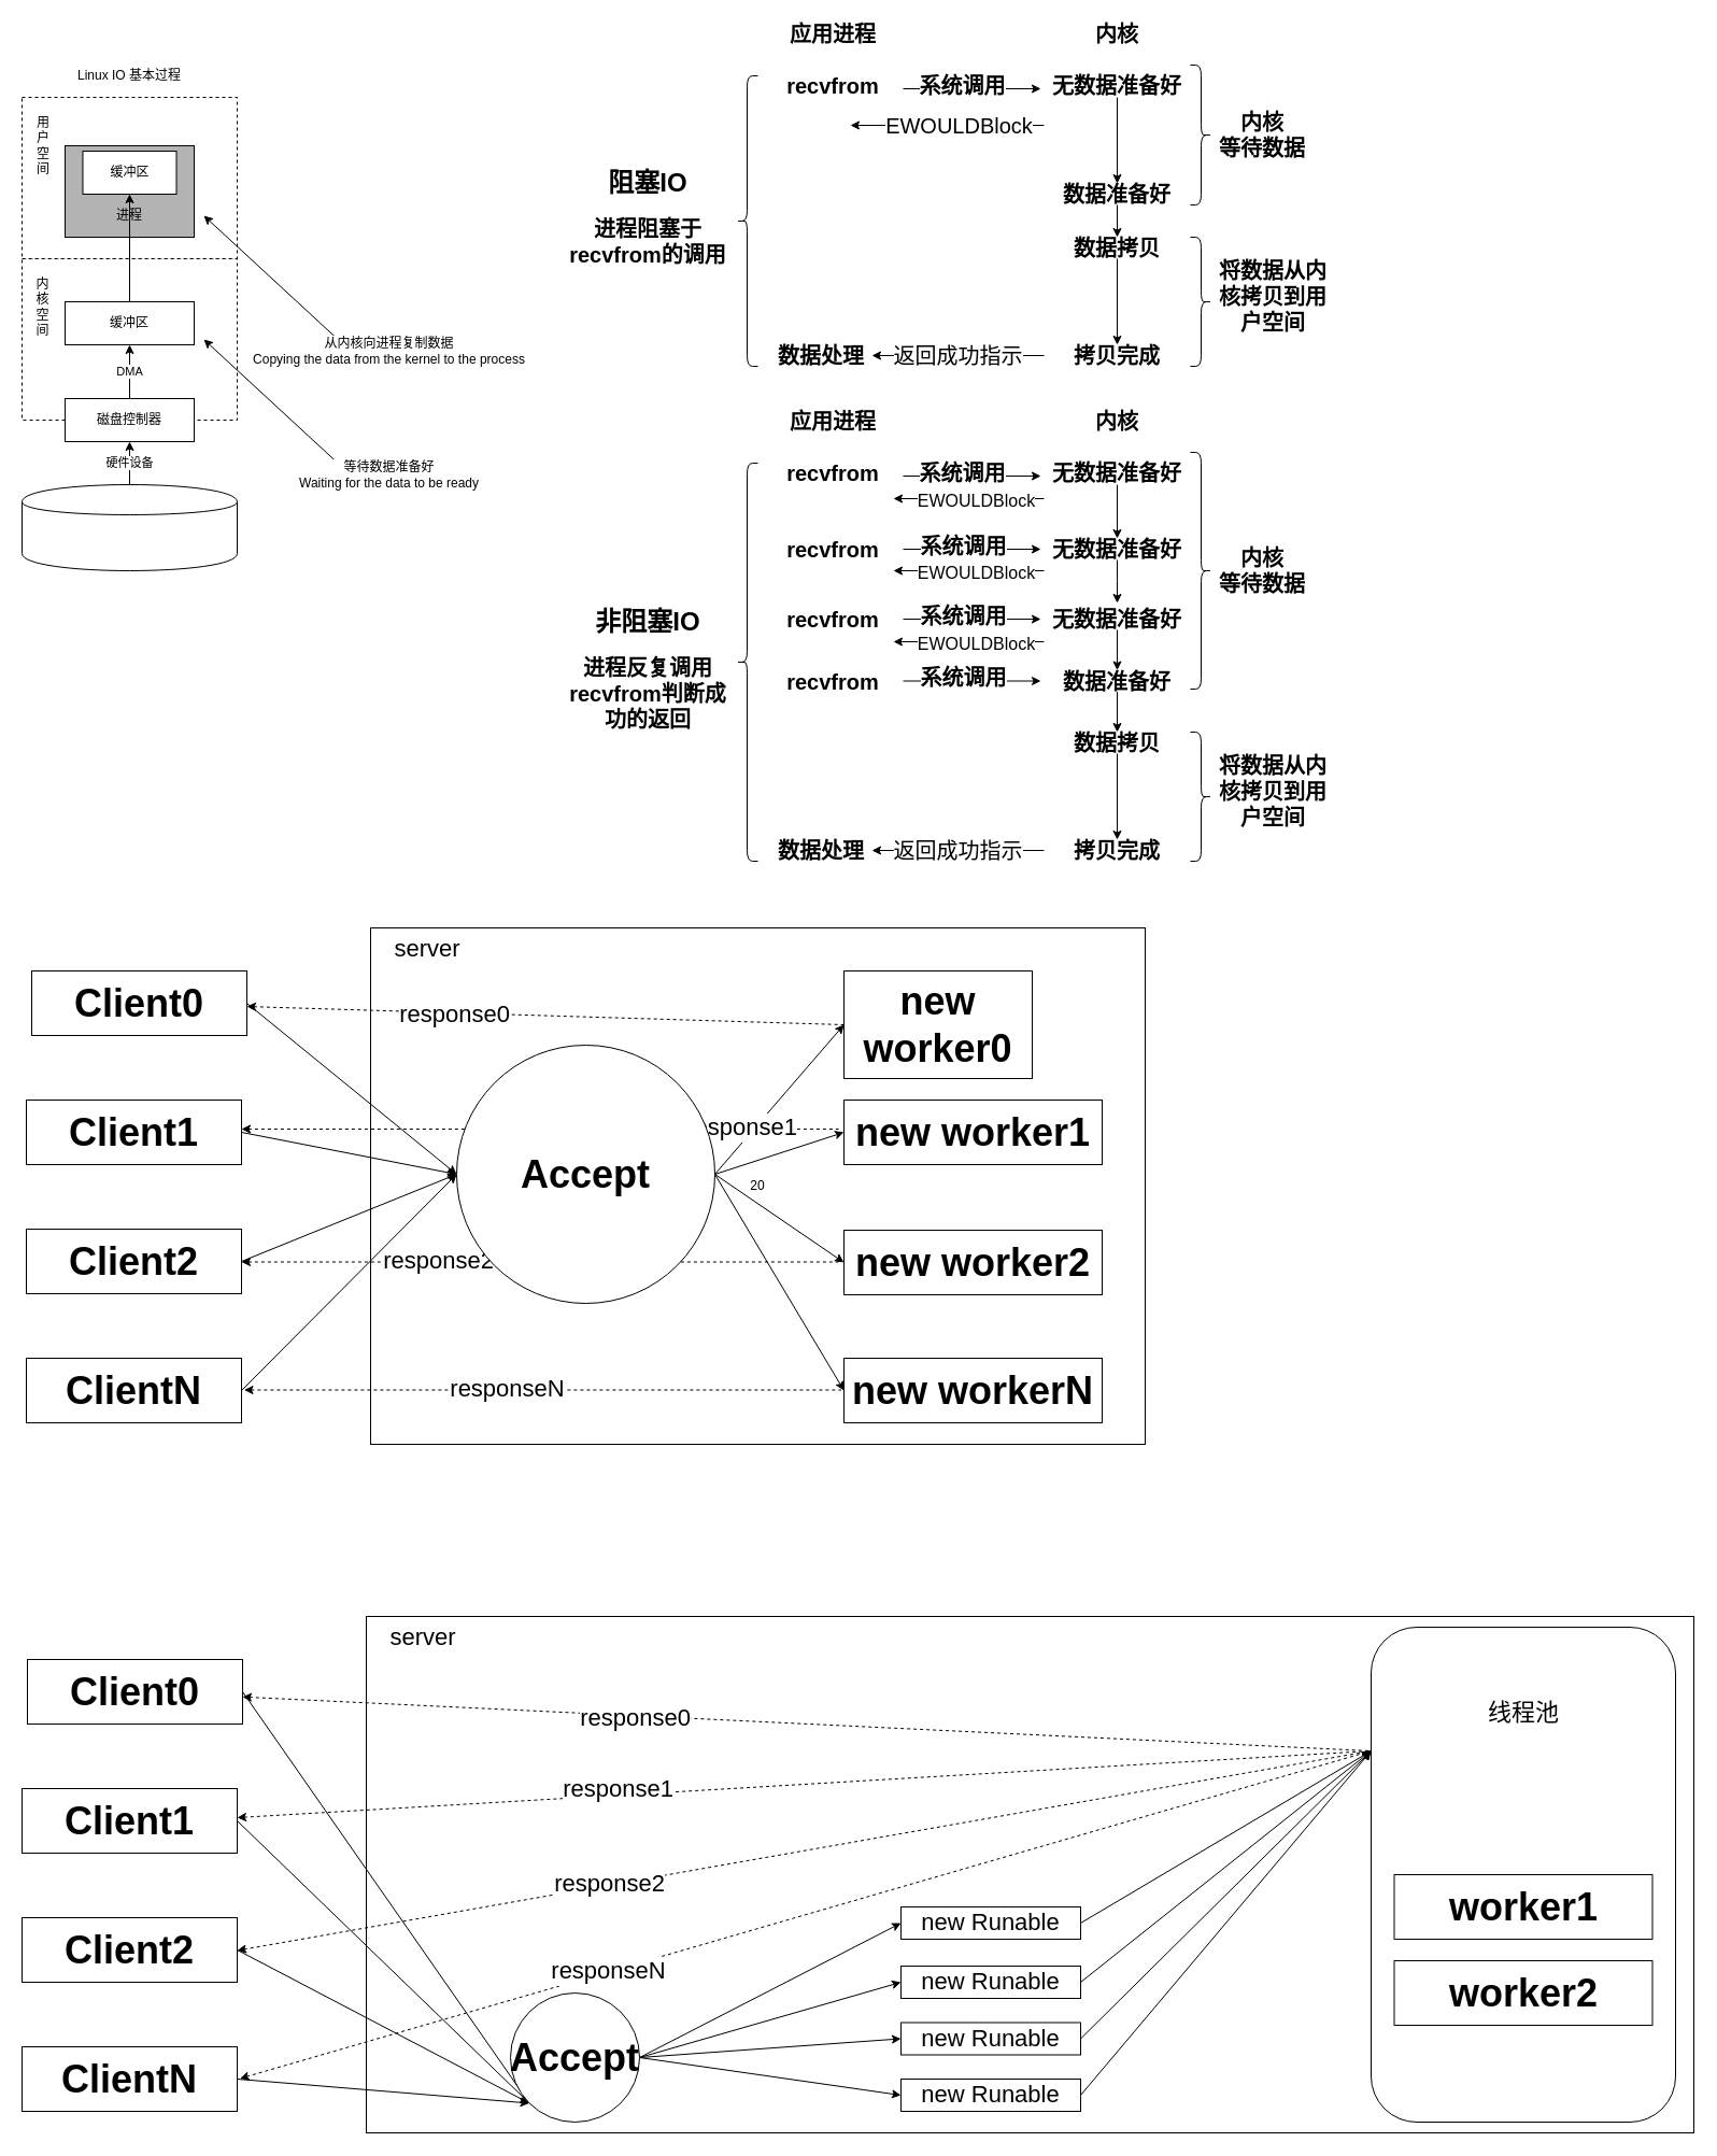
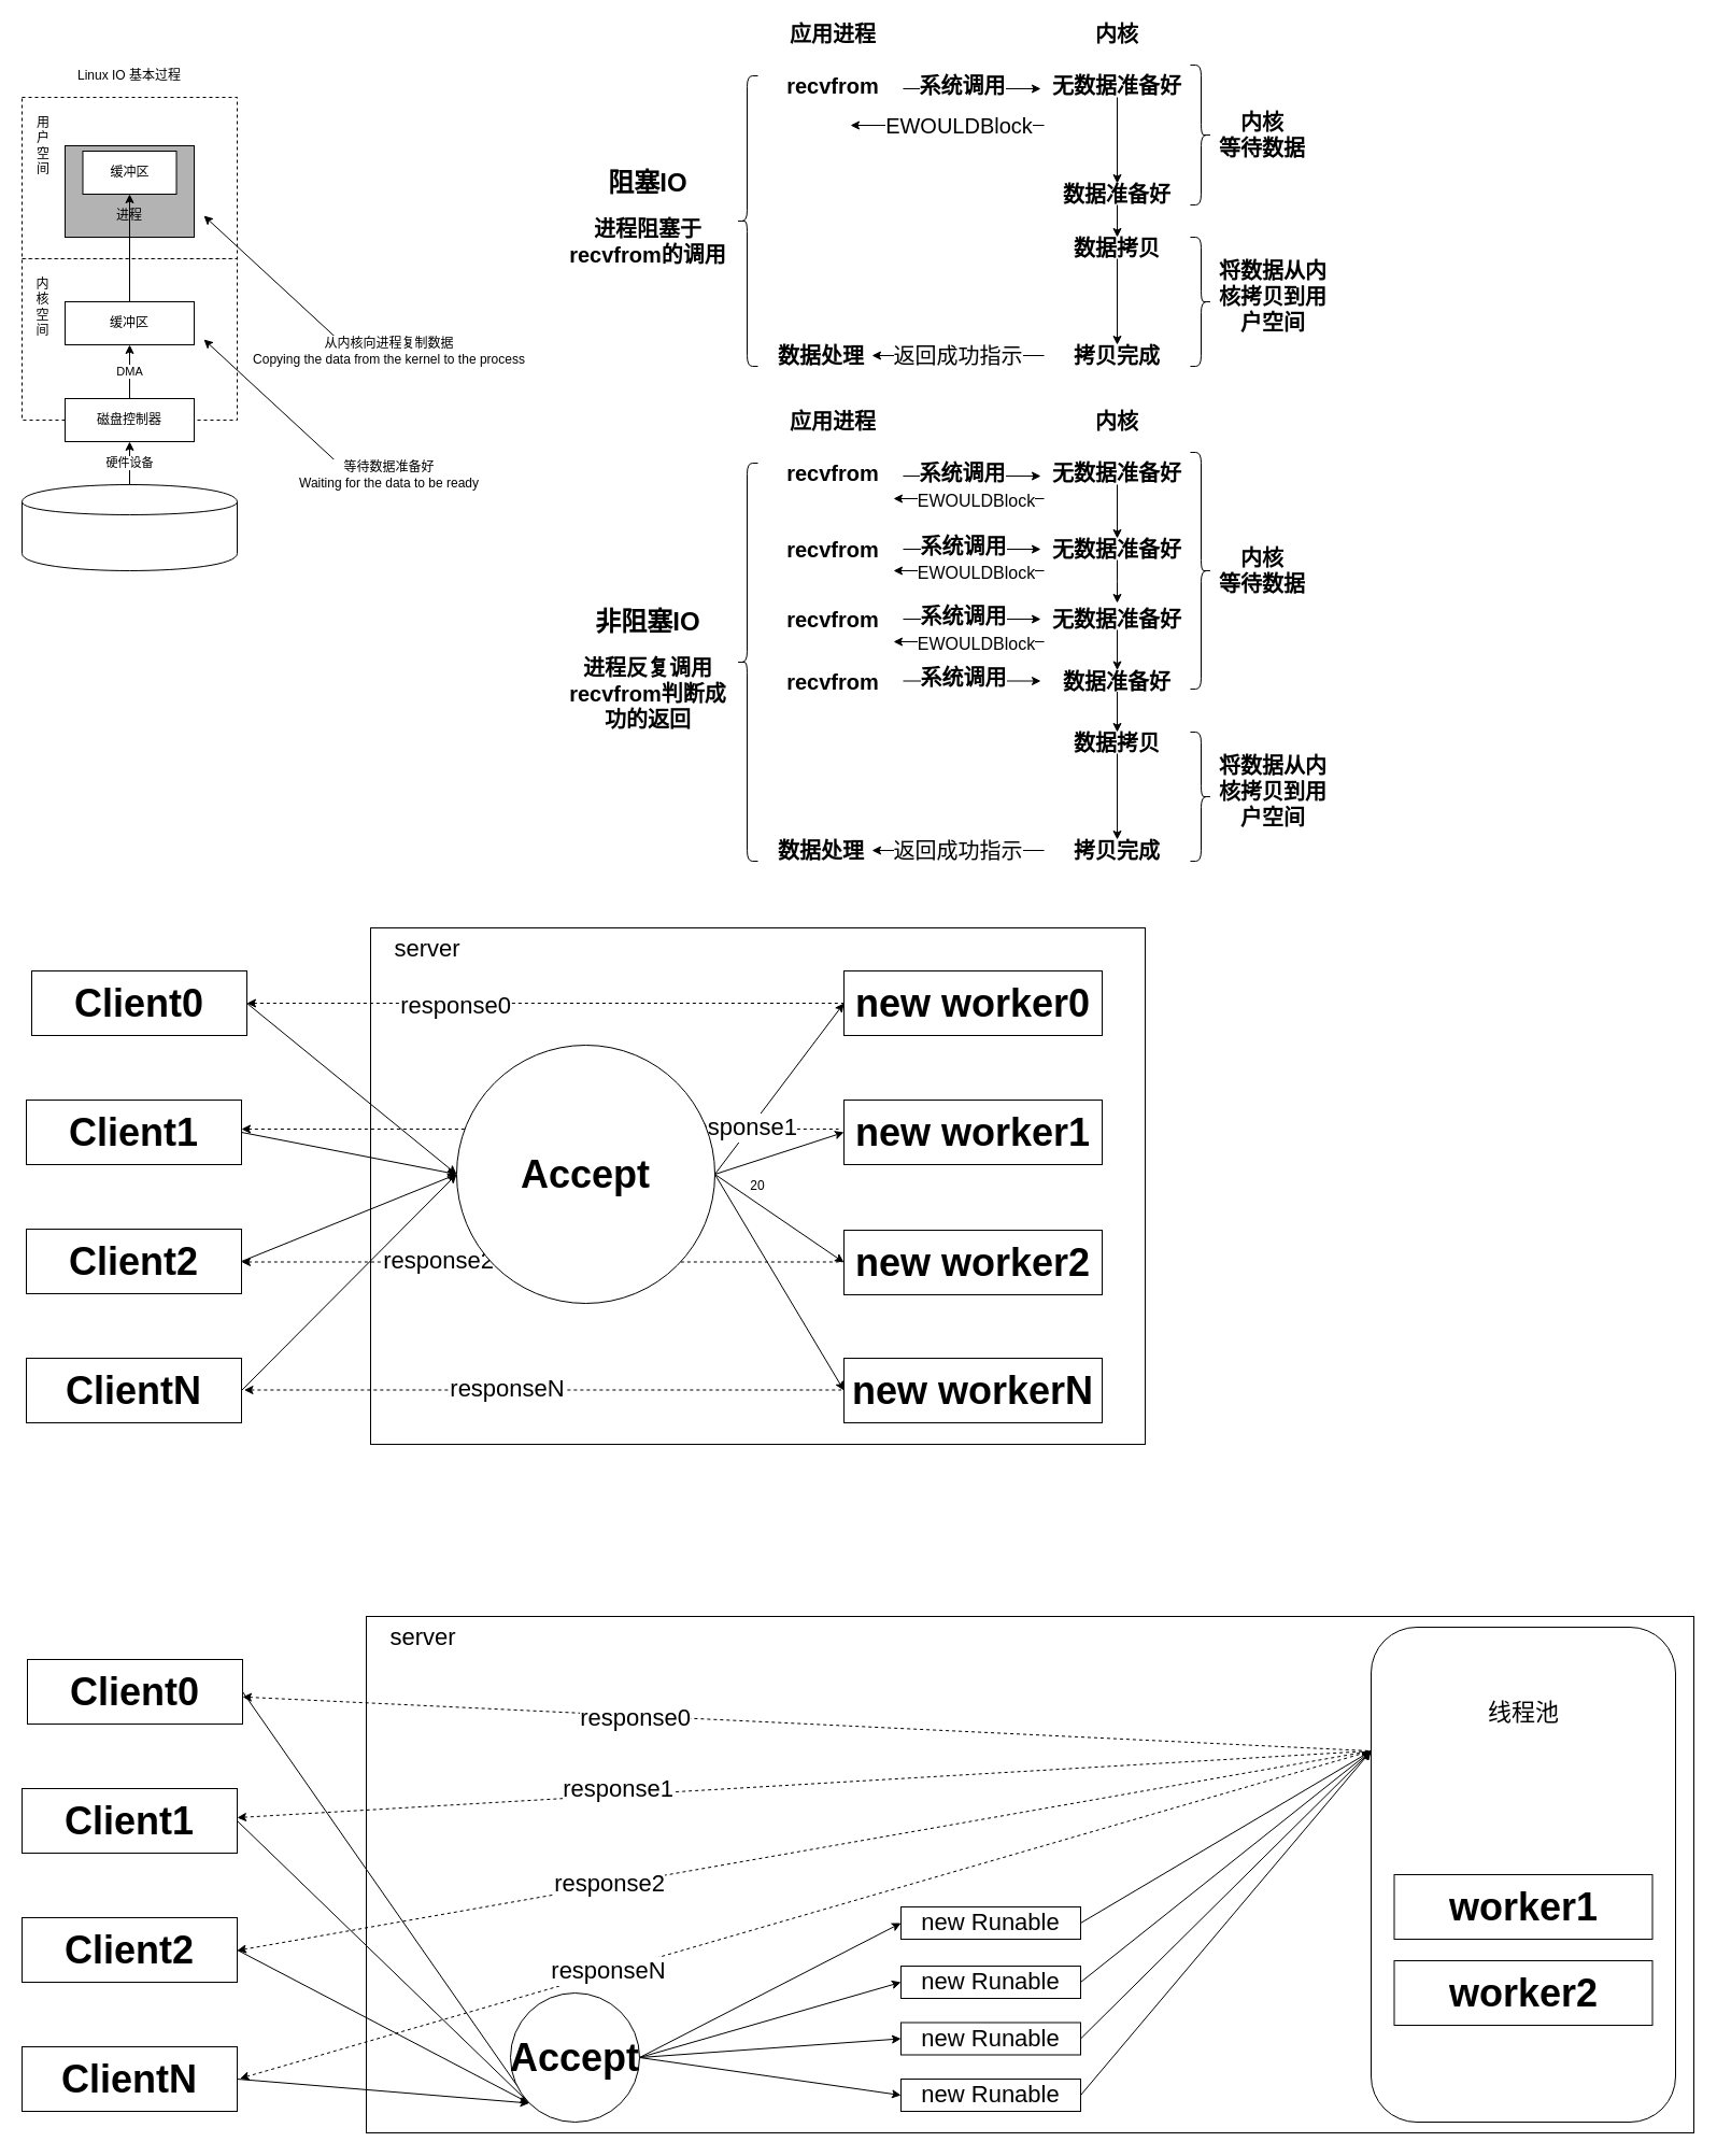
- <mxCell id="13" value="new worker0" style="rounded=0;whiteSpace=wrap;html=1;fontSize=36;fontStyle=1" parent="1" vertex="1"><mxGeometry x="784" y="902" width="175" height="100" as="geometry" /></mxCell>
+ <mxCell id="13" value="new worker0" style="rounded=0;whiteSpace=wrap;html=1;fontSize=36;fontStyle=1" parent="1" vertex="1"><mxGeometry x="784" y="902" width="240" height="60" as="geometry" /></mxCell>
